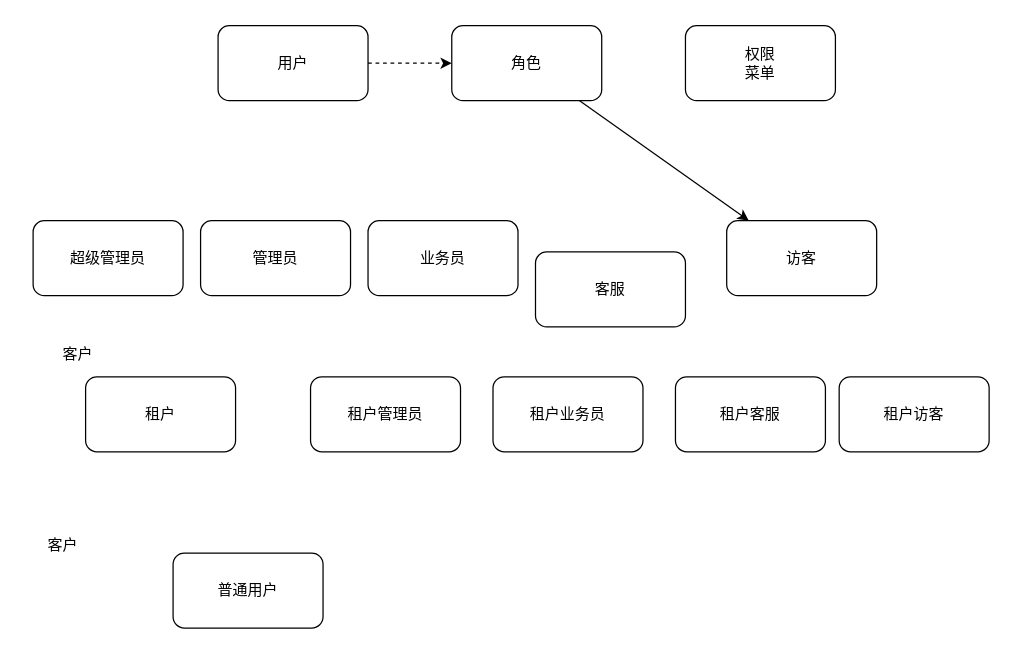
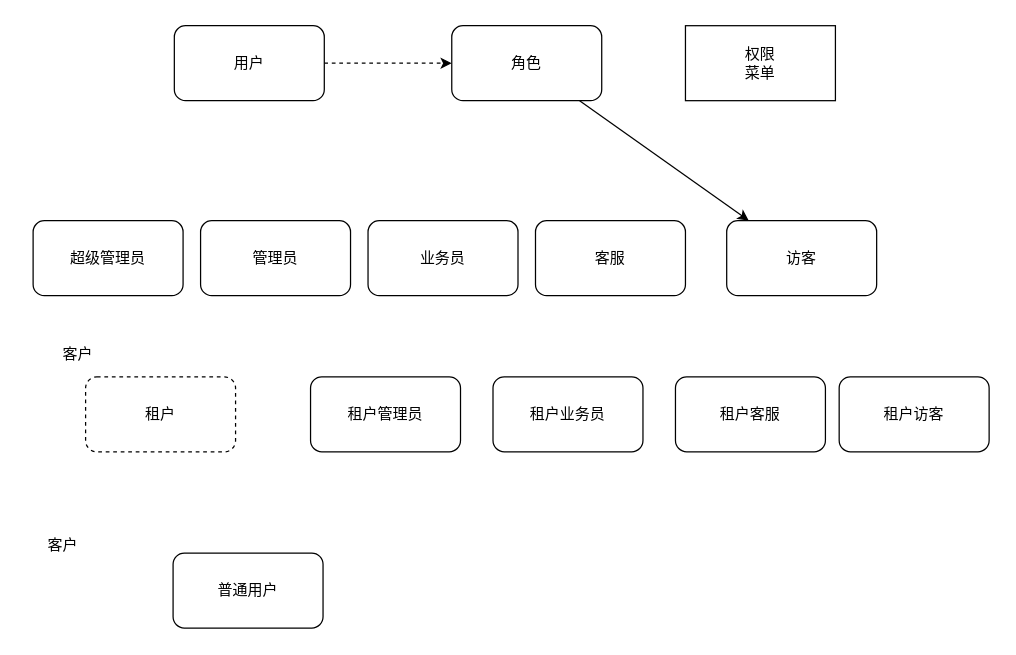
- <mxCell id="3" value="用户" style="rounded=1;whiteSpace=wrap;html=1;" parent="1" vertex="1"><mxGeometry x="174" y="20" width="120" height="60" as="geometry" /></mxCell>
+ <mxCell id="3" value="用户" style="rounded=1;whiteSpace=wrap;html=1;" parent="1" vertex="1"><mxGeometry x="139" y="20" width="120" height="60" as="geometry" /></mxCell>
- <mxCell id="6" value="权限&lt;br&gt;菜单" style="rounded=1;whiteSpace=wrap;html=1;" parent="1" vertex="1"><mxGeometry x="548" y="20" width="120" height="60" as="geometry" /></mxCell>
+ <mxCell id="6" value="权限&lt;br&gt;菜单" style="whiteSpace=wrap;html=1;rounded=0;" parent="1" vertex="1"><mxGeometry x="548" y="20" width="120" height="60" as="geometry" /></mxCell>
- <mxCell id="12" value="客服" style="rounded=1;whiteSpace=wrap;html=1;" parent="1" vertex="1"><mxGeometry x="428" y="201" width="120" height="60" as="geometry" /></mxCell>
+ <mxCell id="12" value="客服" style="rounded=1;whiteSpace=wrap;html=1;" parent="1" vertex="1"><mxGeometry x="428" y="176" width="120" height="60" as="geometry" /></mxCell>
- <mxCell id="7" value="租户" style="rounded=1;whiteSpace=wrap;html=1;" parent="1" vertex="1"><mxGeometry x="68" y="301" width="120" height="60" as="geometry" /></mxCell>
+ <mxCell id="7" value="租户" style="rounded=1;whiteSpace=wrap;html=1;dashed=1;" parent="1" vertex="1"><mxGeometry x="68" y="301" width="120" height="60" as="geometry" /></mxCell>
